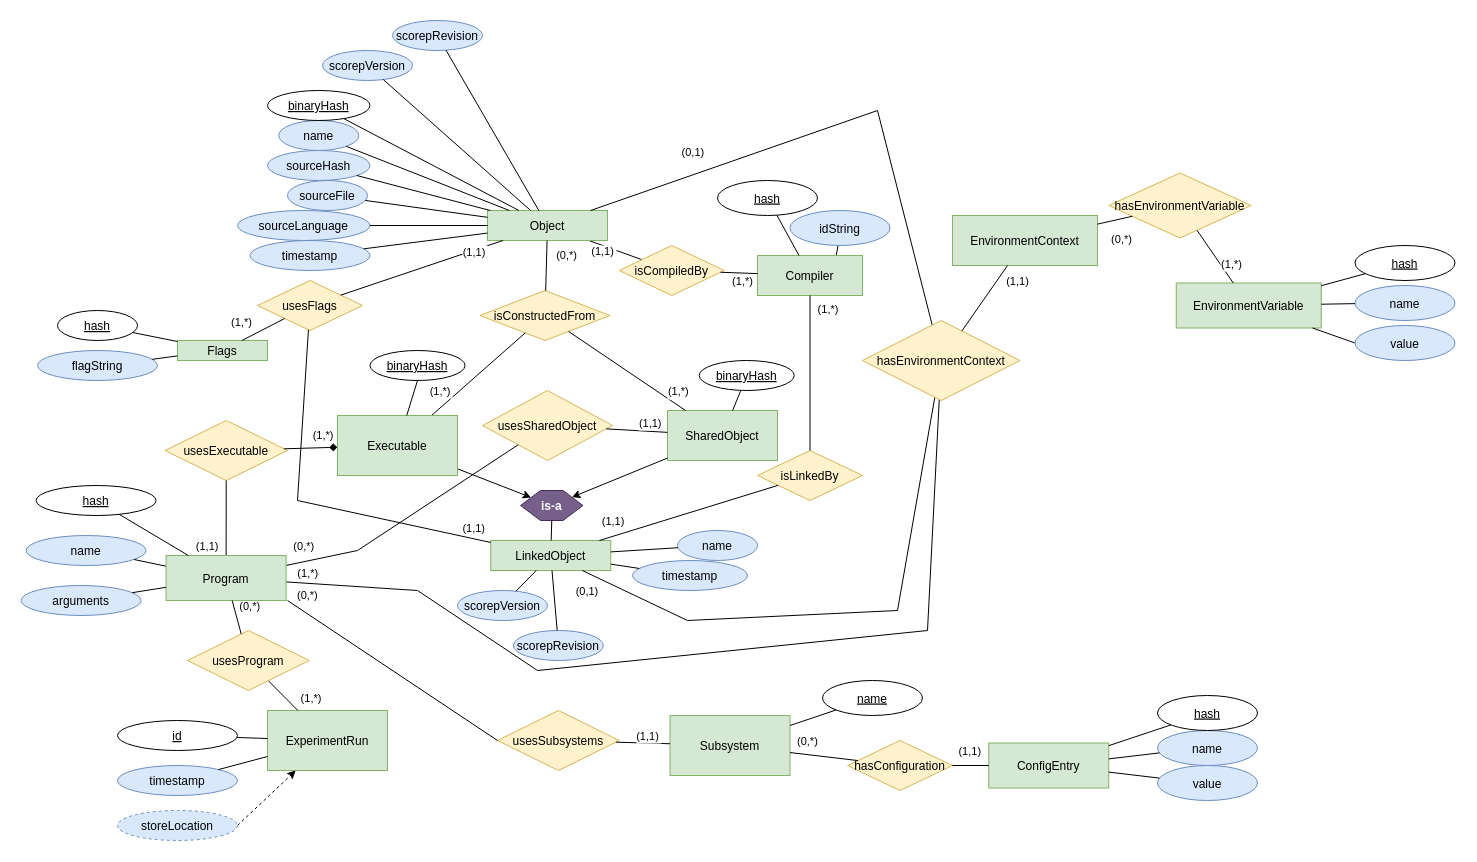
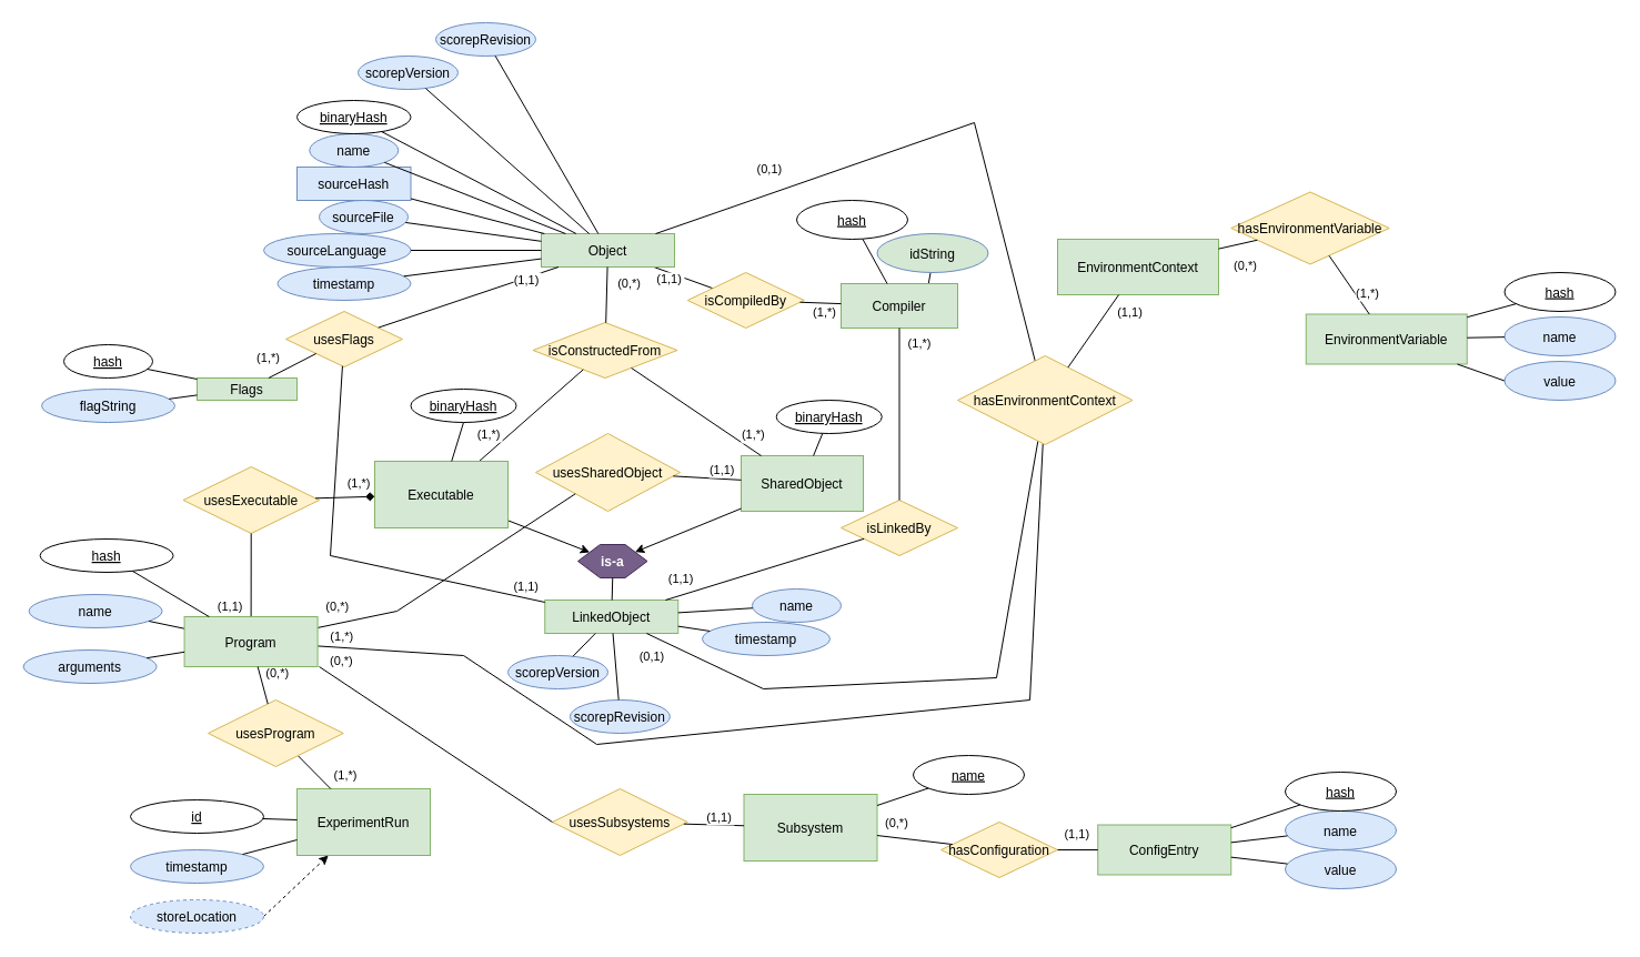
- <mxCell id="12" value="sourceHash" style="ellipse;fillColor=#dae8fc;strokeColor=#6c8ebf;" parent="1" vertex="1"><mxGeometry x="267" y="150" width="102.5" height="30" as="geometry" /></mxCell>
+ <mxCell id="12" value="sourceHash" style="fillColor=#dae8fc;strokeColor=#6c8ebf;rounded=0;" parent="1" vertex="1"><mxGeometry x="267" y="150" width="102.5" height="30" as="geometry" /></mxCell>
- <mxCell id="10" value="idString" style="ellipse;fontStyle=0;fillColor=#dae8fc;strokeColor=#6c8ebf;" parent="1" vertex="1"><mxGeometry x="789.5" y="210" width="100" height="35" as="geometry" /></mxCell>
+ <mxCell id="10" value="idString" style="ellipse;fontStyle=0;fillColor=#d5e8d4;strokeColor=#6c8ebf;" parent="1" vertex="1"><mxGeometry x="789.5" y="210" width="100" height="35" as="geometry" /></mxCell>
